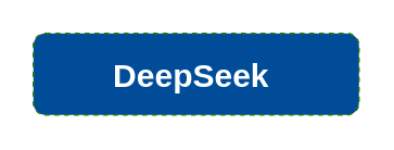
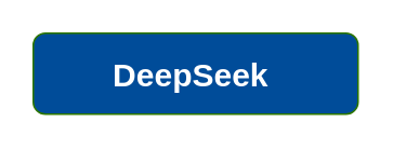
- <mxCell id="2" value="&lt;font style=&quot;font-size: 20px;&quot;&gt;&lt;b style=&quot;&quot;&gt;DeepSeek&amp;nbsp;&lt;/b&gt;&lt;/font&gt;" style="rounded=1;whiteSpace=wrap;html=1;fillColor=#004C99;fontColor=#ffffff;strokeColor=#2D7600;dashed=1;" vertex="1" parent="1"><mxGeometry x="20" y="20" width="200" height="50" as="geometry" /></mxCell>
+ <mxCell id="2" value="&lt;font style=&quot;font-size: 20px;&quot;&gt;&lt;b style=&quot;&quot;&gt;DeepSeek&amp;nbsp;&lt;/b&gt;&lt;/font&gt;" style="rounded=1;whiteSpace=wrap;html=1;fillColor=#004C99;fontColor=#ffffff;strokeColor=#2D7600;" vertex="1" parent="1"><mxGeometry x="20" y="20" width="200" height="50" as="geometry" /></mxCell>
